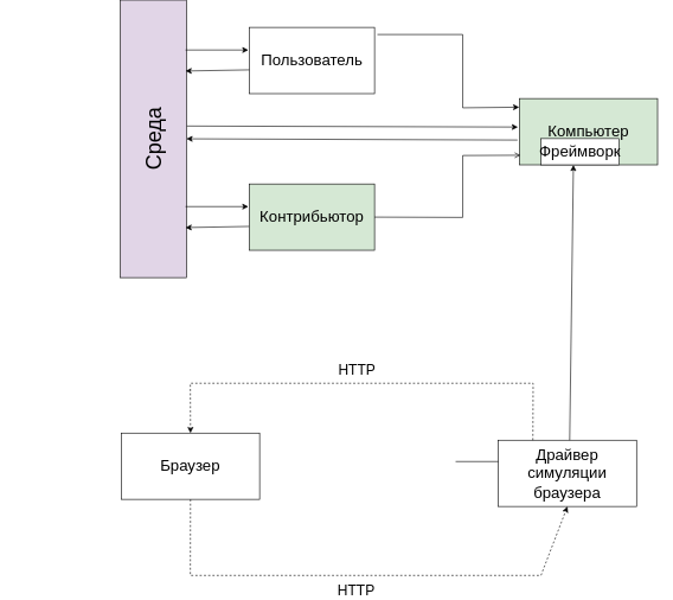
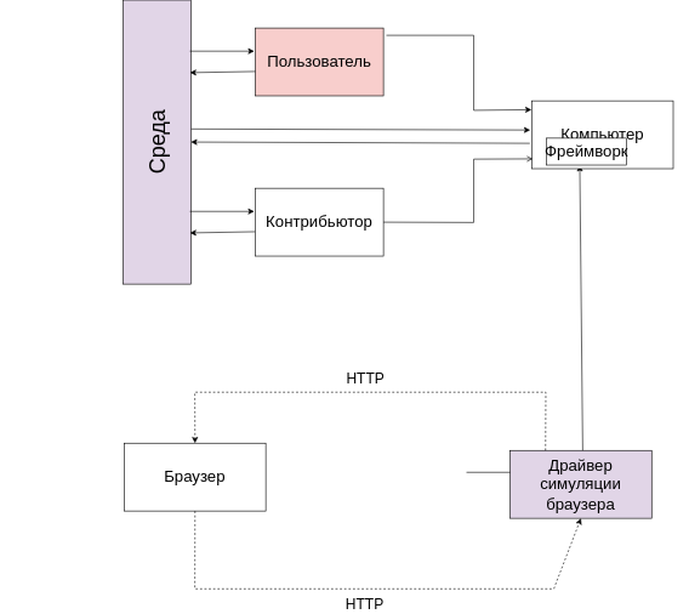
- <mxCell id="2" value="&lt;span style=&quot;font-size: 22px;&quot;&gt;Пользователь&lt;/span&gt;" style="rounded=0;whiteSpace=wrap;html=1;" parent="1" vertex="1"><mxGeometry x="350" y="20" width="176" height="93.1" as="geometry" /></mxCell>
+ <mxCell id="2" value="&lt;span style=&quot;font-size: 22px;&quot;&gt;Пользователь&lt;/span&gt;" style="rounded=0;whiteSpace=wrap;html=1;fillColor=#f8cecc;" parent="1" vertex="1"><mxGeometry x="350" y="20" width="176" height="93.1" as="geometry" /></mxCell>
- <mxCell id="16" value="&lt;font style=&quot;font-size: 22px;&quot;&gt;Компьютер&lt;/font&gt;" style="rounded=0;whiteSpace=wrap;html=1;fillColor=#d5e8d4;" vertex="1" parent="1"><mxGeometry x="729.581" y="120.003" width="194.419" height="93.103" as="geometry" /></mxCell>
+ <mxCell id="16" value="&lt;font style=&quot;font-size: 22px;&quot;&gt;Компьютер&lt;/font&gt;" style="rounded=0;whiteSpace=wrap;html=1;" vertex="1" parent="1"><mxGeometry x="729.581" y="120.003" width="194.419" height="93.103" as="geometry" /></mxCell>
- <mxCell id="21" value="&lt;font style=&quot;font-size: 22px;&quot;&gt;Фреймворк&lt;/font&gt;" style="rounded=0;whiteSpace=wrap;html=1;" parent="1" vertex="1"><mxGeometry x="760" y="176.21" width="110" height="36.9" as="geometry" /></mxCell>
+ <mxCell id="21" value="&lt;font style=&quot;font-size: 22px;&quot;&gt;Фреймворк&lt;/font&gt;" style="rounded=0;whiteSpace=wrap;html=1;" parent="1" vertex="1"><mxGeometry x="750" y="171.21" width="110" height="36.9" as="geometry" /></mxCell>
- <mxCell id="13" value="&lt;font style=&quot;font-size: 22px;&quot;&gt;Контрибьютор&lt;/font&gt;" style="rounded=0;whiteSpace=wrap;html=1;fillColor=#d5e8d4;" vertex="1" parent="1"><mxGeometry x="350" y="240" width="176" height="93.1" as="geometry" /></mxCell>
+ <mxCell id="13" value="&lt;font style=&quot;font-size: 22px;&quot;&gt;Контрибьютор&lt;/font&gt;" style="rounded=0;whiteSpace=wrap;html=1;" vertex="1" parent="1"><mxGeometry x="350" y="240" width="176" height="93.1" as="geometry" /></mxCell>
- <mxCell id="7" value="&lt;font style=&quot;font-size: 22px;&quot;&gt;Драйвер симуляции браузера&lt;/font&gt;" style="rounded=0;whiteSpace=wrap;html=1;" parent="1" vertex="1"><mxGeometry x="700.001" y="599.998" width="194.419" height="93.103" as="geometry" /></mxCell>
+ <mxCell id="7" value="&lt;font style=&quot;font-size: 22px;&quot;&gt;Драйвер симуляции браузера&lt;/font&gt;" style="rounded=0;whiteSpace=wrap;html=1;fillColor=#e1d5e7;" parent="1" vertex="1"><mxGeometry x="700.001" y="599.998" width="194.419" height="93.103" as="geometry" /></mxCell>
